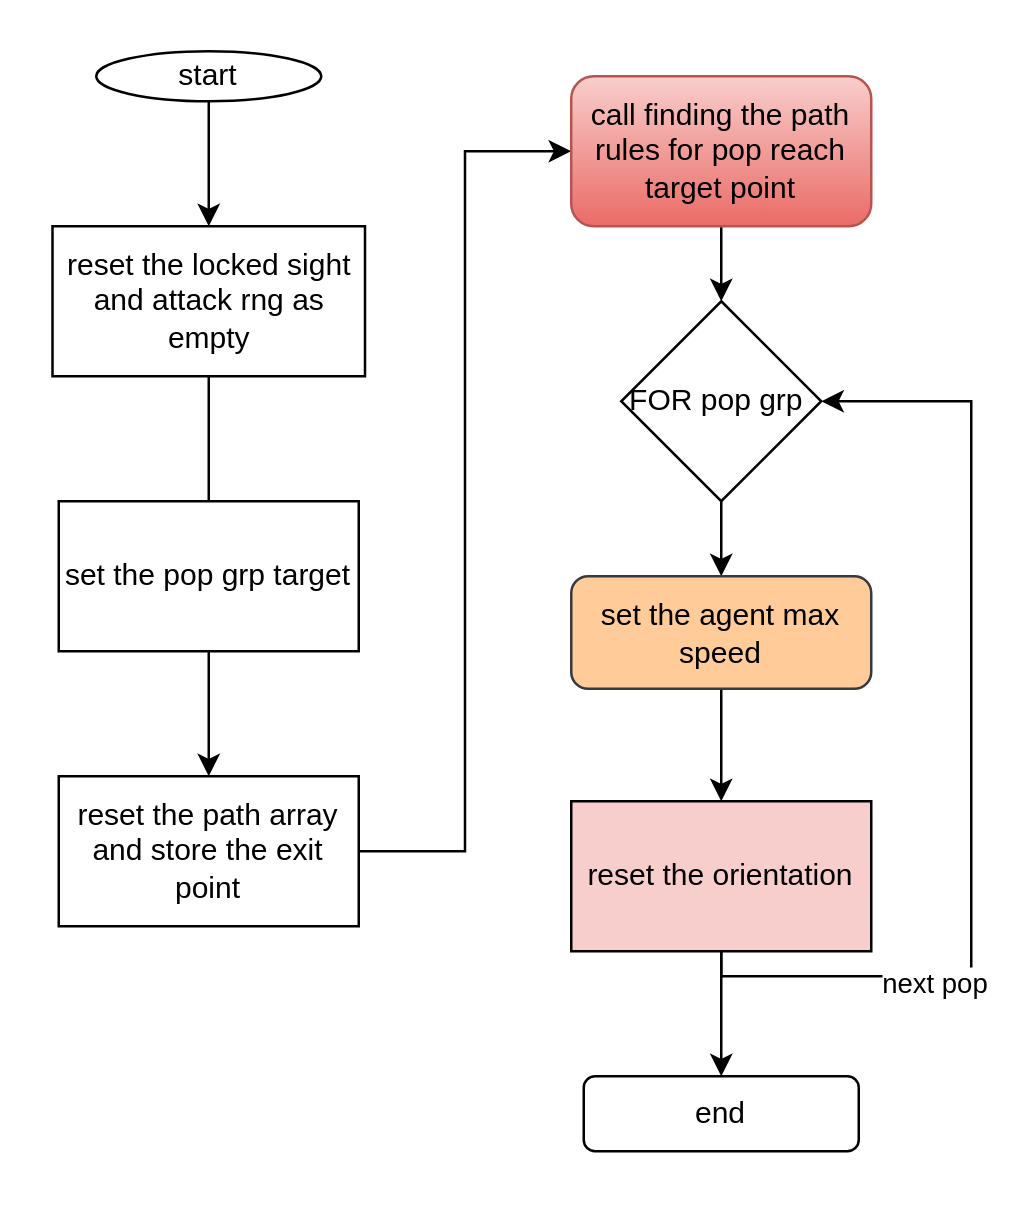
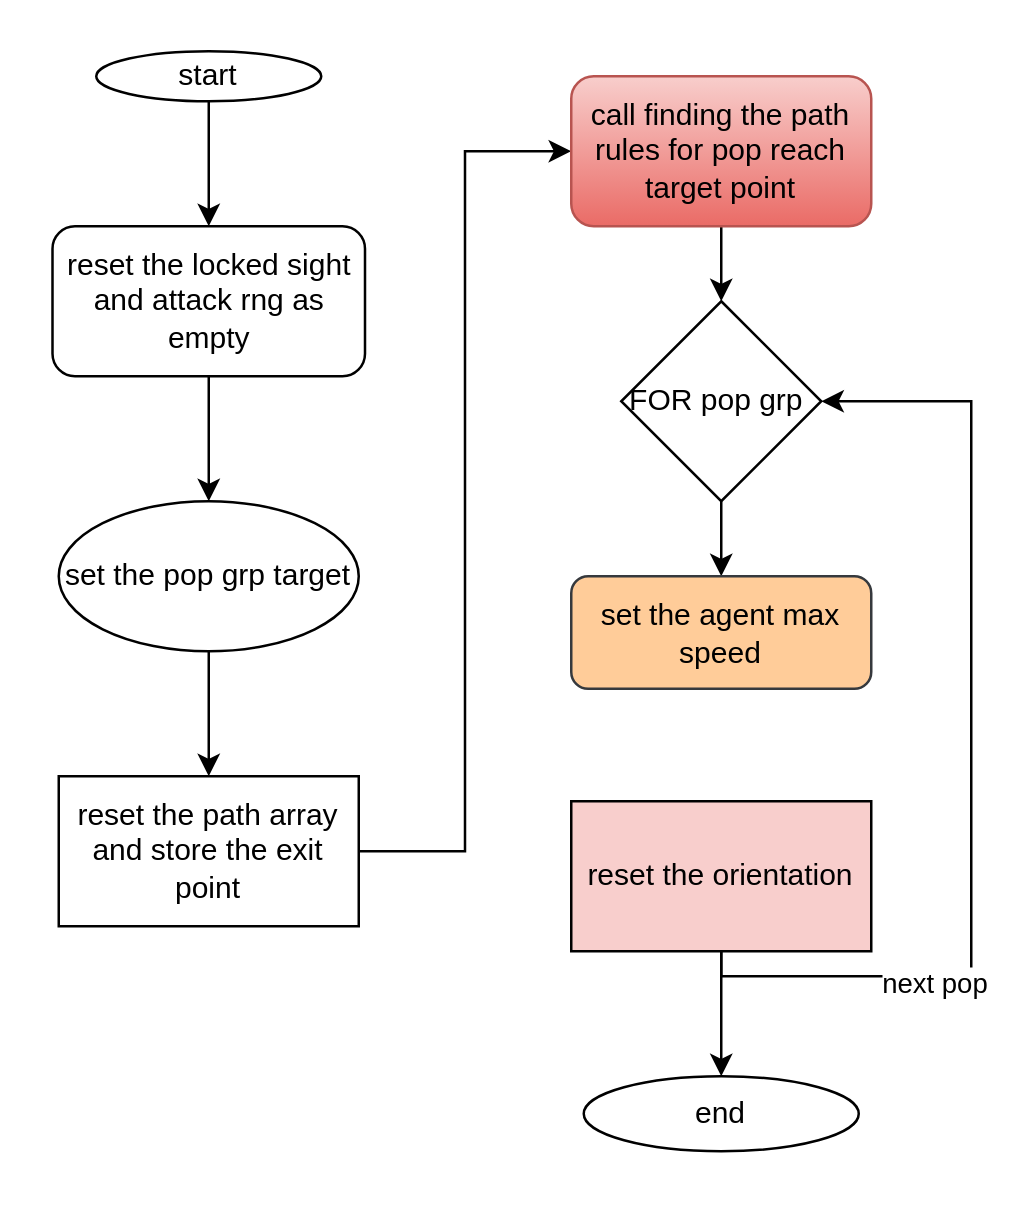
- <mxCell id="5" value="reset the locked sight and attack rng as empty" style="rounded=0;whiteSpace=wrap;html=1;" vertex="1" parent="1"><mxGeometry x="20.5" y="90" width="125" height="60" as="geometry" /></mxCell>
+ <mxCell id="5" value="reset the locked sight and attack rng as empty" style="whiteSpace=wrap;html=1;rounded=1;" vertex="1" parent="1"><mxGeometry x="20.5" y="90" width="125" height="60" as="geometry" /></mxCell>
- <mxCell id="4" value="" style="edgeStyle=orthogonalEdgeStyle;rounded=0;orthogonalLoop=1;jettySize=auto;html=1;endArrow=none;" edge="1" parent="1" source="5" target="7"><mxGeometry relative="1" as="geometry" /></mxCell>
+ <mxCell id="4" value="" style="edgeStyle=orthogonalEdgeStyle;rounded=0;orthogonalLoop=1;jettySize=auto;html=1;" edge="1" parent="1" source="5" target="7"><mxGeometry relative="1" as="geometry" /></mxCell>
- <mxCell id="7" value="set the pop grp target" style="whiteSpace=wrap;html=1;rounded=0;" vertex="1" parent="1"><mxGeometry x="23" y="200" width="120" height="60" as="geometry" /></mxCell>
+ <mxCell id="7" value="set the pop grp target" style="ellipse;whiteSpace=wrap;html=1;" vertex="1" parent="1"><mxGeometry x="23" y="200" width="120" height="60" as="geometry" /></mxCell>
- <mxCell id="14" value="" style="edgeStyle=orthogonalEdgeStyle;rounded=0;orthogonalLoop=1;jettySize=auto;html=1;" edge="1" parent="1" source="15" target="19"><mxGeometry relative="1" as="geometry" /></mxCell>
- <mxCell id="20" value="end" style="whiteSpace=wrap;html=1;rounded=1;" vertex="1" parent="1"><mxGeometry x="233" y="430" width="110" height="30" as="geometry" /></mxCell>
+ <mxCell id="20" value="end" style="ellipse;whiteSpace=wrap;html=1;rounded=0;" vertex="1" parent="1"><mxGeometry x="233" y="430" width="110" height="30" as="geometry" /></mxCell>
